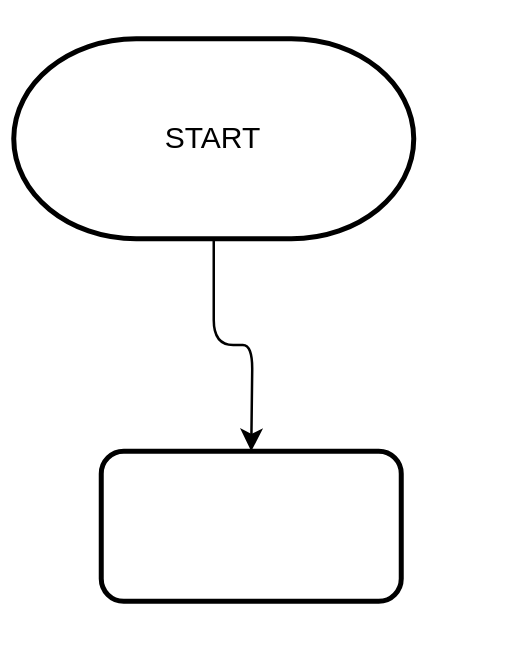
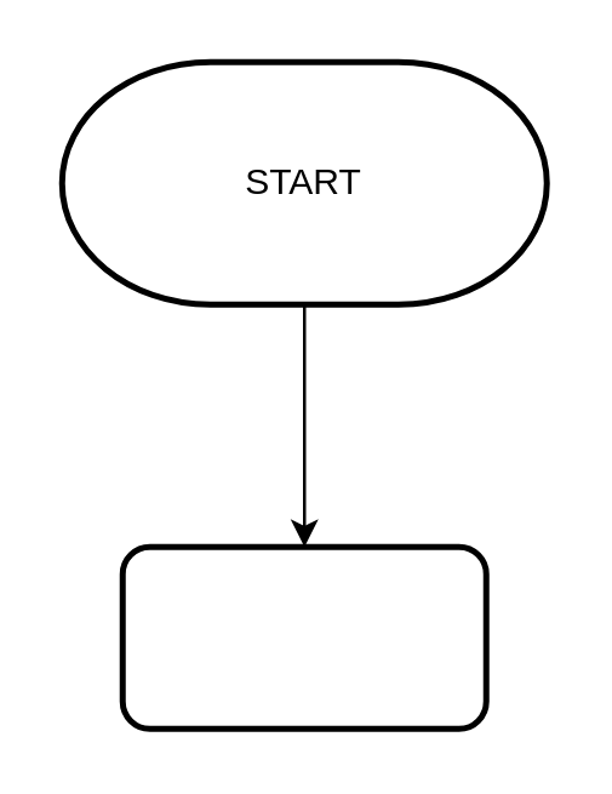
- <mxCell id="3" value="START" style="strokeWidth=2;html=1;shape=mxgraph.flowchart.terminator;whiteSpace=wrap;rounded=1;" vertex="1" parent="1"><mxGeometry x="5" y="15" width="160" height="80" as="geometry" /></mxCell>
+ <mxCell id="3" value="START" style="strokeWidth=2;html=1;shape=mxgraph.flowchart.terminator;whiteSpace=wrap;rounded=1;" vertex="1" parent="1"><mxGeometry x="20" y="20" width="160" height="80" as="geometry" /></mxCell>
